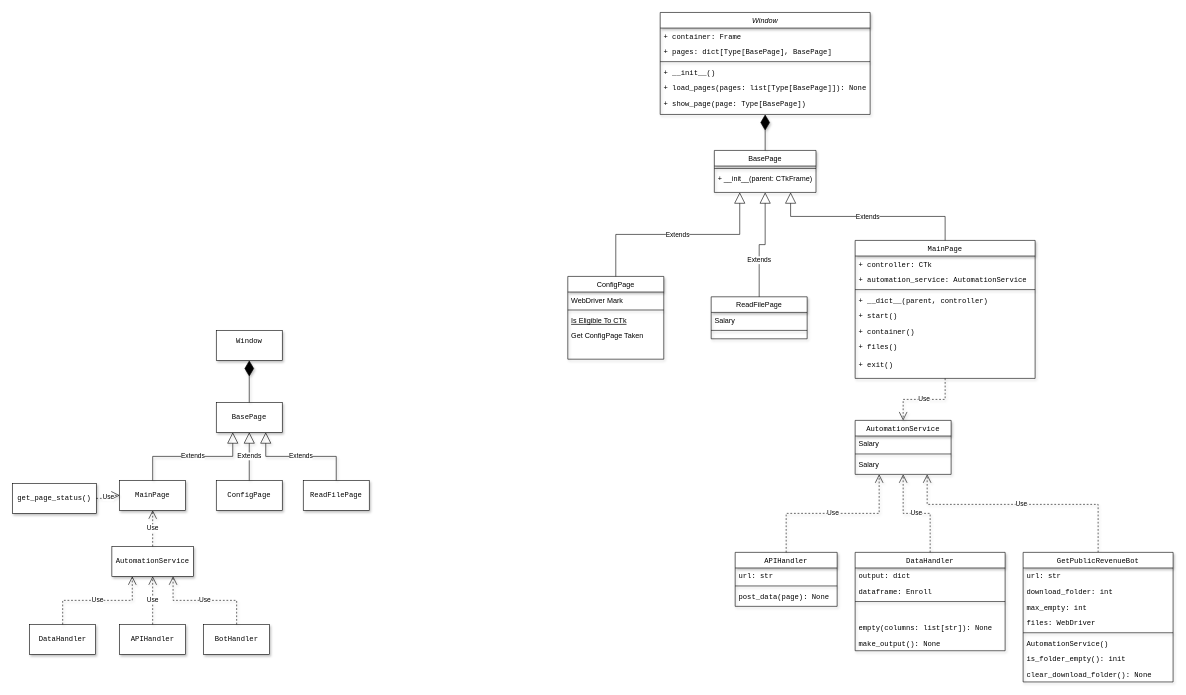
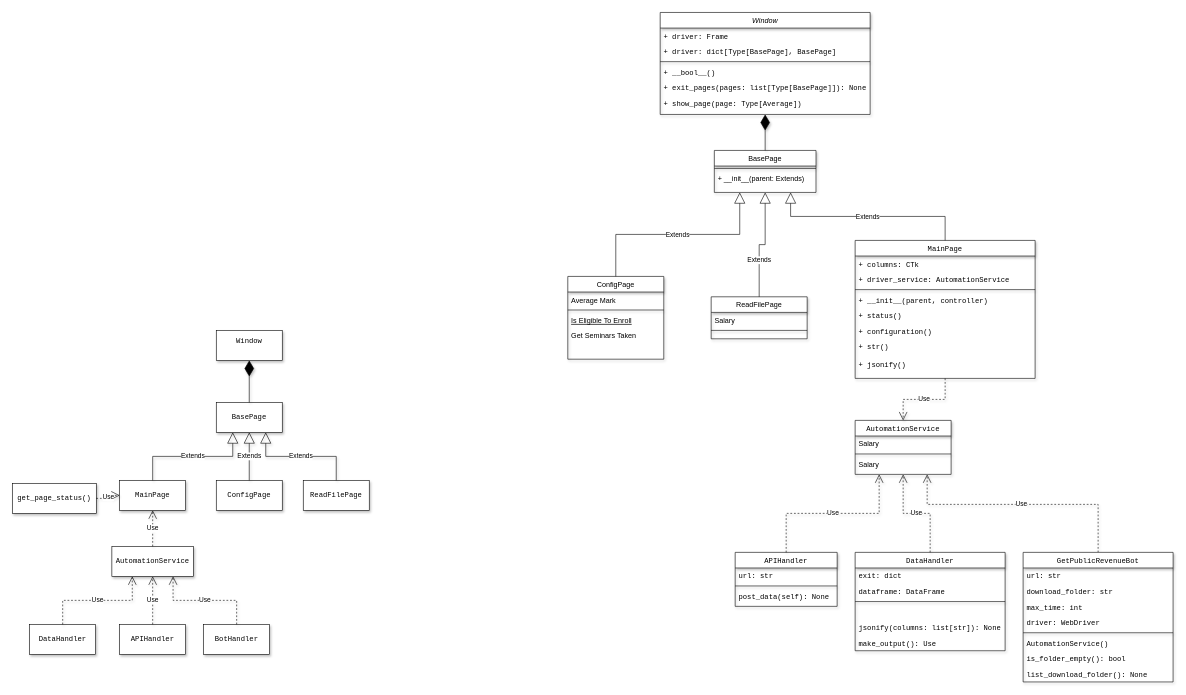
- <mxCell id="3" value="+ container: Frame" style="text;align=left;verticalAlign=top;spacingLeft=4;spacingRight=4;overflow=hidden;rotatable=0;points=[[0,0.5],[1,0.5]];portConstraint=eastwest;fontFamily=Courier New;shadow=1;" parent="2" vertex="1"><mxGeometry y="26" width="350" height="26" as="geometry" /></mxCell>
+ <mxCell id="3" value="+ driver: Frame" style="text;align=left;verticalAlign=top;spacingLeft=4;spacingRight=4;overflow=hidden;rotatable=0;points=[[0,0.5],[1,0.5]];portConstraint=eastwest;fontFamily=Courier New;shadow=1;" parent="2" vertex="1"><mxGeometry y="26" width="350" height="26" as="geometry" /></mxCell>
- <mxCell id="4" value="+ pages: dict[Type[BasePage], BasePage]" style="text;align=left;verticalAlign=top;spacingLeft=4;spacingRight=4;overflow=hidden;rotatable=0;points=[[0,0.5],[1,0.5]];portConstraint=eastwest;fontFamily=Courier New;shadow=1;" parent="2" vertex="1"><mxGeometry y="52" width="350" height="26" as="geometry" /></mxCell>
+ <mxCell id="4" value="+ driver: dict[Type[BasePage], BasePage]" style="text;align=left;verticalAlign=top;spacingLeft=4;spacingRight=4;overflow=hidden;rotatable=0;points=[[0,0.5],[1,0.5]];portConstraint=eastwest;fontFamily=Courier New;shadow=1;" parent="2" vertex="1"><mxGeometry y="52" width="350" height="26" as="geometry" /></mxCell>
- <mxCell id="6" value="+ __init__()" style="text;align=left;verticalAlign=top;spacingLeft=4;spacingRight=4;overflow=hidden;rotatable=0;points=[[0,0.5],[1,0.5]];portConstraint=eastwest;fontFamily=Courier New;shadow=1;" parent="2" vertex="1"><mxGeometry y="86" width="350" height="26" as="geometry" /></mxCell>
+ <mxCell id="6" value="+ __bool__()" style="text;align=left;verticalAlign=top;spacingLeft=4;spacingRight=4;overflow=hidden;rotatable=0;points=[[0,0.5],[1,0.5]];portConstraint=eastwest;fontFamily=Courier New;shadow=1;" parent="2" vertex="1"><mxGeometry y="86" width="350" height="26" as="geometry" /></mxCell>
- <mxCell id="7" value="+ load_pages(pages: list[Type[BasePage]]): None" style="text;align=left;verticalAlign=top;spacingLeft=4;spacingRight=4;overflow=hidden;rotatable=0;points=[[0,0.5],[1,0.5]];portConstraint=eastwest;fontFamily=Courier New;shadow=1;" parent="2" vertex="1"><mxGeometry y="112" width="350" height="26" as="geometry" /></mxCell>
+ <mxCell id="7" value="+ exit_pages(pages: list[Type[BasePage]]): None" style="text;align=left;verticalAlign=top;spacingLeft=4;spacingRight=4;overflow=hidden;rotatable=0;points=[[0,0.5],[1,0.5]];portConstraint=eastwest;fontFamily=Courier New;shadow=1;" parent="2" vertex="1"><mxGeometry y="112" width="350" height="26" as="geometry" /></mxCell>
- <mxCell id="8" value="+ show_page(page: Type[BasePage])" style="text;align=left;verticalAlign=top;spacingLeft=4;spacingRight=4;overflow=hidden;rotatable=0;points=[[0,0.5],[1,0.5]];portConstraint=eastwest;fontFamily=Courier New;shadow=1;" parent="2" vertex="1"><mxGeometry y="138" width="350" height="26" as="geometry" /></mxCell>
+ <mxCell id="8" value="+ show_page(page: Type[Average])" style="text;align=left;verticalAlign=top;spacingLeft=4;spacingRight=4;overflow=hidden;rotatable=0;points=[[0,0.5],[1,0.5]];portConstraint=eastwest;fontFamily=Courier New;shadow=1;" parent="2" vertex="1"><mxGeometry y="138" width="350" height="26" as="geometry" /></mxCell>
- <mxCell id="74" value="+ __init__(parent: CTkFrame)" style="text;align=left;verticalAlign=top;spacingLeft=4;spacingRight=4;overflow=hidden;rotatable=0;points=[[0,0.5],[1,0.5]];portConstraint=eastwest;shadow=1;" parent="72" vertex="1"><mxGeometry y="34" width="169.5" height="26" as="geometry" /></mxCell>
+ <mxCell id="74" value="+ __init__(parent: Extends)" style="text;align=left;verticalAlign=top;spacingLeft=4;spacingRight=4;overflow=hidden;rotatable=0;points=[[0,0.5],[1,0.5]];portConstraint=eastwest;shadow=1;" parent="72" vertex="1"><mxGeometry y="34" width="169.5" height="26" as="geometry" /></mxCell>
- <mxCell id="18" value="+ controller: CTk" style="text;align=left;verticalAlign=top;spacingLeft=4;spacingRight=4;overflow=hidden;rotatable=0;points=[[0,0.5],[1,0.5]];portConstraint=eastwest;shadow=1;fontFamily=Courier New;" parent="17" vertex="1"><mxGeometry y="26" width="300" height="26" as="geometry" /></mxCell>
+ <mxCell id="18" value="+ columns: CTk" style="text;align=left;verticalAlign=top;spacingLeft=4;spacingRight=4;overflow=hidden;rotatable=0;points=[[0,0.5],[1,0.5]];portConstraint=eastwest;shadow=1;fontFamily=Courier New;" parent="17" vertex="1"><mxGeometry y="26" width="300" height="26" as="geometry" /></mxCell>
- <mxCell id="19" value="+ automation_service: AutomationService" style="text;align=left;verticalAlign=top;spacingLeft=4;spacingRight=4;overflow=hidden;rotatable=0;points=[[0,0.5],[1,0.5]];portConstraint=eastwest;rounded=0;shadow=1;html=0;fontFamily=Courier New;" parent="17" vertex="1"><mxGeometry y="52" width="300" height="26" as="geometry" /></mxCell>
+ <mxCell id="19" value="+ driver_service: AutomationService" style="text;align=left;verticalAlign=top;spacingLeft=4;spacingRight=4;overflow=hidden;rotatable=0;points=[[0,0.5],[1,0.5]];portConstraint=eastwest;rounded=0;shadow=1;html=0;fontFamily=Courier New;" parent="17" vertex="1"><mxGeometry y="52" width="300" height="26" as="geometry" /></mxCell>
- <mxCell id="10" value="WebDriver Mark" style="text;align=left;verticalAlign=top;spacingLeft=4;spacingRight=4;overflow=hidden;rotatable=0;points=[[0,0.5],[1,0.5]];portConstraint=eastwest;rounded=0;shadow=1;html=0;" parent="9" vertex="1"><mxGeometry y="26" width="160" height="26" as="geometry" /></mxCell>
+ <mxCell id="10" value="Average Mark" style="text;align=left;verticalAlign=top;spacingLeft=4;spacingRight=4;overflow=hidden;rotatable=0;points=[[0,0.5],[1,0.5]];portConstraint=eastwest;rounded=0;shadow=1;html=0;" parent="9" vertex="1"><mxGeometry y="26" width="160" height="26" as="geometry" /></mxCell>
- <mxCell id="21" value="+ __dict__(parent, controller)" style="text;align=left;verticalAlign=top;spacingLeft=4;spacingRight=4;overflow=hidden;rotatable=0;points=[[0,0.5],[1,0.5]];portConstraint=eastwest;shadow=1;fontFamily=Courier New;" parent="17" vertex="1"><mxGeometry y="86" width="300" height="26" as="geometry" /></mxCell>
+ <mxCell id="21" value="+ __init__(parent, controller)" style="text;align=left;verticalAlign=top;spacingLeft=4;spacingRight=4;overflow=hidden;rotatable=0;points=[[0,0.5],[1,0.5]];portConstraint=eastwest;shadow=1;fontFamily=Courier New;" parent="17" vertex="1"><mxGeometry y="86" width="300" height="26" as="geometry" /></mxCell>
- <mxCell id="22" value="+ start()" style="text;align=left;verticalAlign=top;spacingLeft=4;spacingRight=4;overflow=hidden;rotatable=0;points=[[0,0.5],[1,0.5]];portConstraint=eastwest;shadow=1;fontFamily=Courier New;" parent="17" vertex="1"><mxGeometry y="112" width="300" height="26" as="geometry" /></mxCell>
+ <mxCell id="22" value="+ status()" style="text;align=left;verticalAlign=top;spacingLeft=4;spacingRight=4;overflow=hidden;rotatable=0;points=[[0,0.5],[1,0.5]];portConstraint=eastwest;shadow=1;fontFamily=Courier New;" parent="17" vertex="1"><mxGeometry y="112" width="300" height="26" as="geometry" /></mxCell>
- <mxCell id="12" value="Is Eligible To CTk" style="text;align=left;verticalAlign=top;spacingLeft=4;spacingRight=4;overflow=hidden;rotatable=0;points=[[0,0.5],[1,0.5]];portConstraint=eastwest;fontStyle=4;shadow=1;" parent="9" vertex="1"><mxGeometry y="60" width="160" height="26" as="geometry" /></mxCell>
+ <mxCell id="12" value="Is Eligible To Enroll" style="text;align=left;verticalAlign=top;spacingLeft=4;spacingRight=4;overflow=hidden;rotatable=0;points=[[0,0.5],[1,0.5]];portConstraint=eastwest;fontStyle=4;shadow=1;" parent="9" vertex="1"><mxGeometry y="60" width="160" height="26" as="geometry" /></mxCell>
- <mxCell id="23" value="+ container()" style="text;align=left;verticalAlign=top;spacingLeft=4;spacingRight=4;overflow=hidden;rotatable=0;points=[[0,0.5],[1,0.5]];portConstraint=eastwest;shadow=1;fontFamily=Courier New;" vertex="1" parent="17"><mxGeometry y="138" width="300" height="26" as="geometry" /></mxCell>
+ <mxCell id="23" value="+ configuration()" style="text;align=left;verticalAlign=top;spacingLeft=4;spacingRight=4;overflow=hidden;rotatable=0;points=[[0,0.5],[1,0.5]];portConstraint=eastwest;shadow=1;fontFamily=Courier New;" vertex="1" parent="17"><mxGeometry y="138" width="300" height="26" as="geometry" /></mxCell>
- <mxCell id="13" value="Get ConfigPage Taken" style="text;align=left;verticalAlign=top;spacingLeft=4;spacingRight=4;overflow=hidden;rotatable=0;points=[[0,0.5],[1,0.5]];portConstraint=eastwest;shadow=1;" parent="9" vertex="1"><mxGeometry y="86" width="160" height="26" as="geometry" /></mxCell>
+ <mxCell id="13" value="Get Seminars Taken" style="text;align=left;verticalAlign=top;spacingLeft=4;spacingRight=4;overflow=hidden;rotatable=0;points=[[0,0.5],[1,0.5]];portConstraint=eastwest;shadow=1;" parent="9" vertex="1"><mxGeometry y="86" width="160" height="26" as="geometry" /></mxCell>
- <mxCell id="24" value="+ files()" style="text;align=left;verticalAlign=top;spacingLeft=4;spacingRight=4;overflow=hidden;rotatable=0;points=[[0,0.5],[1,0.5]];portConstraint=eastwest;shadow=1;fontFamily=Courier New;" vertex="1" parent="17"><mxGeometry y="164" width="300" height="30" as="geometry" /></mxCell>
+ <mxCell id="24" value="+ str()" style="text;align=left;verticalAlign=top;spacingLeft=4;spacingRight=4;overflow=hidden;rotatable=0;points=[[0,0.5],[1,0.5]];portConstraint=eastwest;shadow=1;fontFamily=Courier New;" vertex="1" parent="17"><mxGeometry y="164" width="300" height="30" as="geometry" /></mxCell>
- <mxCell id="25" value="+ exit()" style="text;align=left;verticalAlign=top;spacingLeft=4;spacingRight=4;overflow=hidden;rotatable=0;points=[[0,0.5],[1,0.5]];portConstraint=eastwest;shadow=1;fontFamily=Courier New;" vertex="1" parent="17"><mxGeometry y="194" width="300" height="26" as="geometry" /></mxCell>
+ <mxCell id="25" value="+ jsonify()" style="text;align=left;verticalAlign=top;spacingLeft=4;spacingRight=4;overflow=hidden;rotatable=0;points=[[0,0.5],[1,0.5]];portConstraint=eastwest;shadow=1;fontFamily=Courier New;" vertex="1" parent="17"><mxGeometry y="194" width="300" height="26" as="geometry" /></mxCell>
- <mxCell id="31" value="output: dict" style="text;align=left;verticalAlign=top;spacingLeft=4;spacingRight=4;overflow=hidden;rotatable=0;points=[[0,0.5],[1,0.5]];portConstraint=eastwest;fontFamily=Courier New;shadow=1;" parent="30" vertex="1"><mxGeometry y="26" width="250" height="26" as="geometry" /></mxCell>
+ <mxCell id="31" value="exit: dict" style="text;align=left;verticalAlign=top;spacingLeft=4;spacingRight=4;overflow=hidden;rotatable=0;points=[[0,0.5],[1,0.5]];portConstraint=eastwest;fontFamily=Courier New;shadow=1;" parent="30" vertex="1"><mxGeometry y="26" width="250" height="26" as="geometry" /></mxCell>
- <mxCell id="32" value="dataframe: Enroll" style="text;align=left;verticalAlign=top;spacingLeft=4;spacingRight=4;overflow=hidden;rotatable=0;points=[[0,0.5],[1,0.5]];portConstraint=eastwest;rounded=0;shadow=1;html=0;fontFamily=Courier New;" parent="30" vertex="1"><mxGeometry y="52" width="250" height="26" as="geometry" /></mxCell>
+ <mxCell id="32" value="dataframe: DataFrame" style="text;align=left;verticalAlign=top;spacingLeft=4;spacingRight=4;overflow=hidden;rotatable=0;points=[[0,0.5],[1,0.5]];portConstraint=eastwest;rounded=0;shadow=1;html=0;fontFamily=Courier New;" parent="30" vertex="1"><mxGeometry y="52" width="250" height="26" as="geometry" /></mxCell>
- <mxCell id="65" value="download_folder: int" style="text;align=left;verticalAlign=top;spacingLeft=4;spacingRight=4;overflow=hidden;rotatable=0;points=[[0,0.5],[1,0.5]];portConstraint=eastwest;rounded=0;shadow=1;html=0;fontFamily=Courier New;" parent="63" vertex="1"><mxGeometry y="52" width="250" height="26" as="geometry" /></mxCell>
+ <mxCell id="65" value="download_folder: str" style="text;align=left;verticalAlign=top;spacingLeft=4;spacingRight=4;overflow=hidden;rotatable=0;points=[[0,0.5],[1,0.5]];portConstraint=eastwest;rounded=0;shadow=1;html=0;fontFamily=Courier New;" parent="63" vertex="1"><mxGeometry y="52" width="250" height="26" as="geometry" /></mxCell>
- <mxCell id="40" value="post_data(page): None" style="text;align=left;verticalAlign=top;spacingLeft=4;spacingRight=4;overflow=hidden;rotatable=0;points=[[0,0.5],[1,0.5]];portConstraint=eastwest;fontFamily=Courier New;shadow=1;" parent="37" vertex="1"><mxGeometry y="60" width="170" height="26" as="geometry" /></mxCell>
+ <mxCell id="40" value="post_data(self): None" style="text;align=left;verticalAlign=top;spacingLeft=4;spacingRight=4;overflow=hidden;rotatable=0;points=[[0,0.5],[1,0.5]];portConstraint=eastwest;fontFamily=Courier New;shadow=1;" parent="37" vertex="1"><mxGeometry y="60" width="170" height="26" as="geometry" /></mxCell>
- <mxCell id="66" value="max_empty: int" style="text;align=left;verticalAlign=top;spacingLeft=4;spacingRight=4;overflow=hidden;rotatable=0;points=[[0,0.5],[1,0.5]];portConstraint=eastwest;rounded=0;shadow=1;html=0;fontFamily=Courier New;" parent="63" vertex="1"><mxGeometry y="78" width="250" height="26" as="geometry" /></mxCell>
+ <mxCell id="66" value="max_time: int" style="text;align=left;verticalAlign=top;spacingLeft=4;spacingRight=4;overflow=hidden;rotatable=0;points=[[0,0.5],[1,0.5]];portConstraint=eastwest;rounded=0;shadow=1;html=0;fontFamily=Courier New;" parent="63" vertex="1"><mxGeometry y="78" width="250" height="26" as="geometry" /></mxCell>
- <mxCell id="67" value="files: WebDriver" style="text;align=left;verticalAlign=top;spacingLeft=4;spacingRight=4;overflow=hidden;rotatable=0;points=[[0,0.5],[1,0.5]];portConstraint=eastwest;rounded=0;shadow=1;html=0;fontFamily=Courier New;" parent="63" vertex="1"><mxGeometry y="104" width="250" height="26" as="geometry" /></mxCell>
+ <mxCell id="67" value="driver: WebDriver" style="text;align=left;verticalAlign=top;spacingLeft=4;spacingRight=4;overflow=hidden;rotatable=0;points=[[0,0.5],[1,0.5]];portConstraint=eastwest;rounded=0;shadow=1;html=0;fontFamily=Courier New;" parent="63" vertex="1"><mxGeometry y="104" width="250" height="26" as="geometry" /></mxCell>
- <mxCell id="35" value="empty(columns: list[str]): None" style="text;align=left;verticalAlign=top;spacingLeft=4;spacingRight=4;overflow=hidden;rotatable=0;points=[[0,0.5],[1,0.5]];portConstraint=eastwest;fontFamily=Courier New;shadow=1;" parent="30" vertex="1"><mxGeometry y="112" width="250" height="26" as="geometry" /></mxCell>
+ <mxCell id="35" value="jsonify(columns: list[str]): None" style="text;align=left;verticalAlign=top;spacingLeft=4;spacingRight=4;overflow=hidden;rotatable=0;points=[[0,0.5],[1,0.5]];portConstraint=eastwest;fontFamily=Courier New;shadow=1;" parent="30" vertex="1"><mxGeometry y="112" width="250" height="26" as="geometry" /></mxCell>
- <mxCell id="36" value="make_output(): None" style="text;align=left;verticalAlign=top;spacingLeft=4;spacingRight=4;overflow=hidden;rotatable=0;points=[[0,0.5],[1,0.5]];portConstraint=eastwest;fontFamily=Courier New;shadow=1;" parent="30" vertex="1"><mxGeometry y="138" width="250" height="26" as="geometry" /></mxCell>
+ <mxCell id="36" value="make_output(): Use" style="text;align=left;verticalAlign=top;spacingLeft=4;spacingRight=4;overflow=hidden;rotatable=0;points=[[0,0.5],[1,0.5]];portConstraint=eastwest;fontFamily=Courier New;shadow=1;" parent="30" vertex="1"><mxGeometry y="138" width="250" height="26" as="geometry" /></mxCell>
- <mxCell id="70" value="is_folder_empty(): init" style="text;align=left;verticalAlign=top;spacingLeft=4;spacingRight=4;overflow=hidden;rotatable=0;points=[[0,0.5],[1,0.5]];portConstraint=eastwest;fontFamily=Courier New;shadow=1;" parent="63" vertex="1"><mxGeometry y="164" width="250" height="26" as="geometry" /></mxCell>
+ <mxCell id="70" value="is_folder_empty(): bool" style="text;align=left;verticalAlign=top;spacingLeft=4;spacingRight=4;overflow=hidden;rotatable=0;points=[[0,0.5],[1,0.5]];portConstraint=eastwest;fontFamily=Courier New;shadow=1;" parent="63" vertex="1"><mxGeometry y="164" width="250" height="26" as="geometry" /></mxCell>
- <mxCell id="71" value="clear_download_folder(): None" style="text;align=left;verticalAlign=top;spacingLeft=4;spacingRight=4;overflow=hidden;rotatable=0;points=[[0,0.5],[1,0.5]];portConstraint=eastwest;fontFamily=Courier New;shadow=1;" parent="63" vertex="1"><mxGeometry y="190" width="250" height="26" as="geometry" /></mxCell>
+ <mxCell id="71" value="list_download_folder(): None" style="text;align=left;verticalAlign=top;spacingLeft=4;spacingRight=4;overflow=hidden;rotatable=0;points=[[0,0.5],[1,0.5]];portConstraint=eastwest;fontFamily=Courier New;shadow=1;" parent="63" vertex="1"><mxGeometry y="190" width="250" height="26" as="geometry" /></mxCell>
